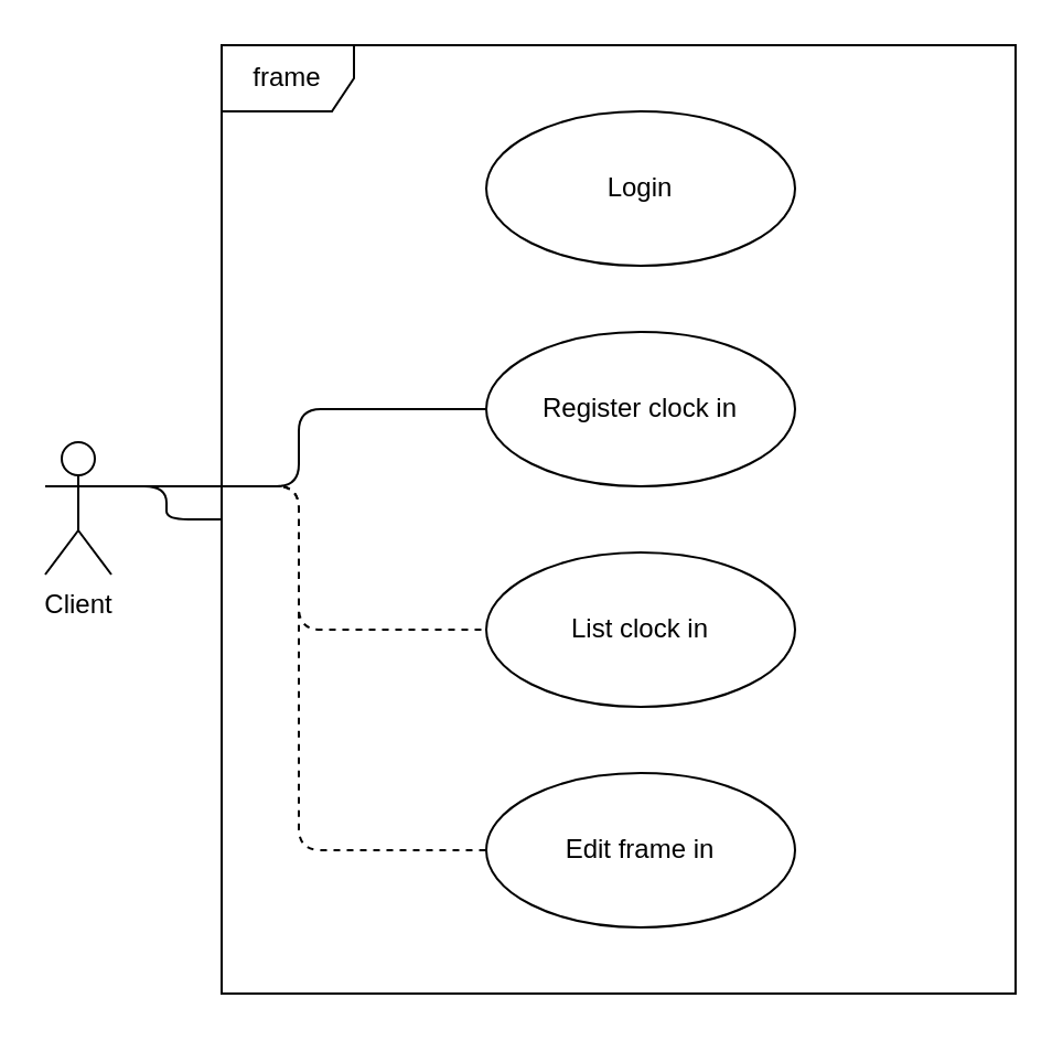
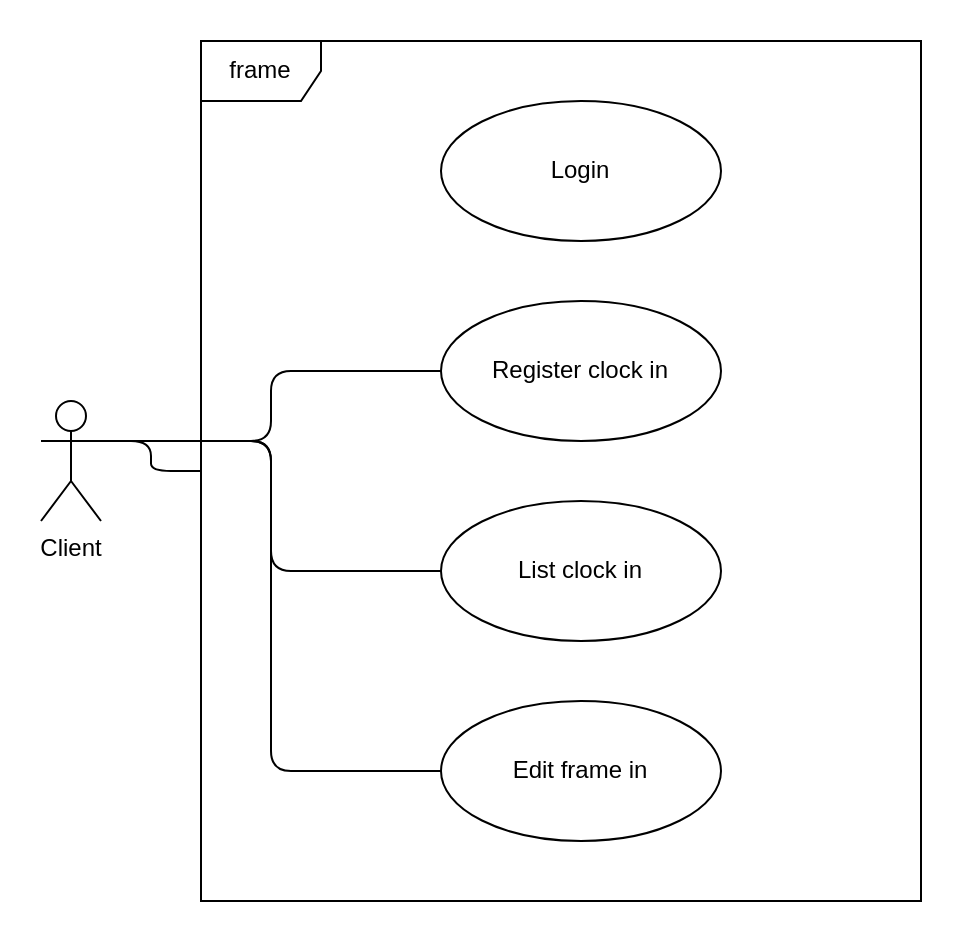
- <mxCell id="10" value="" style="endArrow=none;html=1;edgeStyle=orthogonalEdgeStyle;exitX=1;exitY=0.333;exitDx=0;exitDy=0;exitPerimeter=0;entryX=0;entryY=0.5;entryDx=0;entryDy=0;dashed=1;" edge="1" parent="1" source="3" target="6"><mxGeometry relative="1" as="geometry"><mxPoint x="70" y="240" as="sourcePoint" /><mxPoint x="230" y="195" as="targetPoint" /></mxGeometry></mxCell>
+ <mxCell id="10" value="" style="endArrow=none;html=1;edgeStyle=orthogonalEdgeStyle;exitX=1;exitY=0.333;exitDx=0;exitDy=0;exitPerimeter=0;entryX=0;entryY=0.5;entryDx=0;entryDy=0;" edge="1" parent="1" source="3" target="6"><mxGeometry relative="1" as="geometry"><mxPoint x="70" y="240" as="sourcePoint" /><mxPoint x="230" y="195" as="targetPoint" /></mxGeometry></mxCell>
- <mxCell id="11" value="" style="endArrow=none;html=1;edgeStyle=orthogonalEdgeStyle;exitX=1;exitY=0.333;exitDx=0;exitDy=0;exitPerimeter=0;entryX=0;entryY=0.5;entryDx=0;entryDy=0;dashed=1;" edge="1" parent="1" source="3" target="7"><mxGeometry relative="1" as="geometry"><mxPoint x="80" y="250" as="sourcePoint" /><mxPoint x="230" y="295" as="targetPoint" /></mxGeometry></mxCell>
+ <mxCell id="11" value="" style="endArrow=none;html=1;edgeStyle=orthogonalEdgeStyle;exitX=1;exitY=0.333;exitDx=0;exitDy=0;exitPerimeter=0;entryX=0;entryY=0.5;entryDx=0;entryDy=0;" edge="1" parent="1" source="3" target="7"><mxGeometry relative="1" as="geometry"><mxPoint x="80" y="250" as="sourcePoint" /><mxPoint x="230" y="295" as="targetPoint" /></mxGeometry></mxCell>
